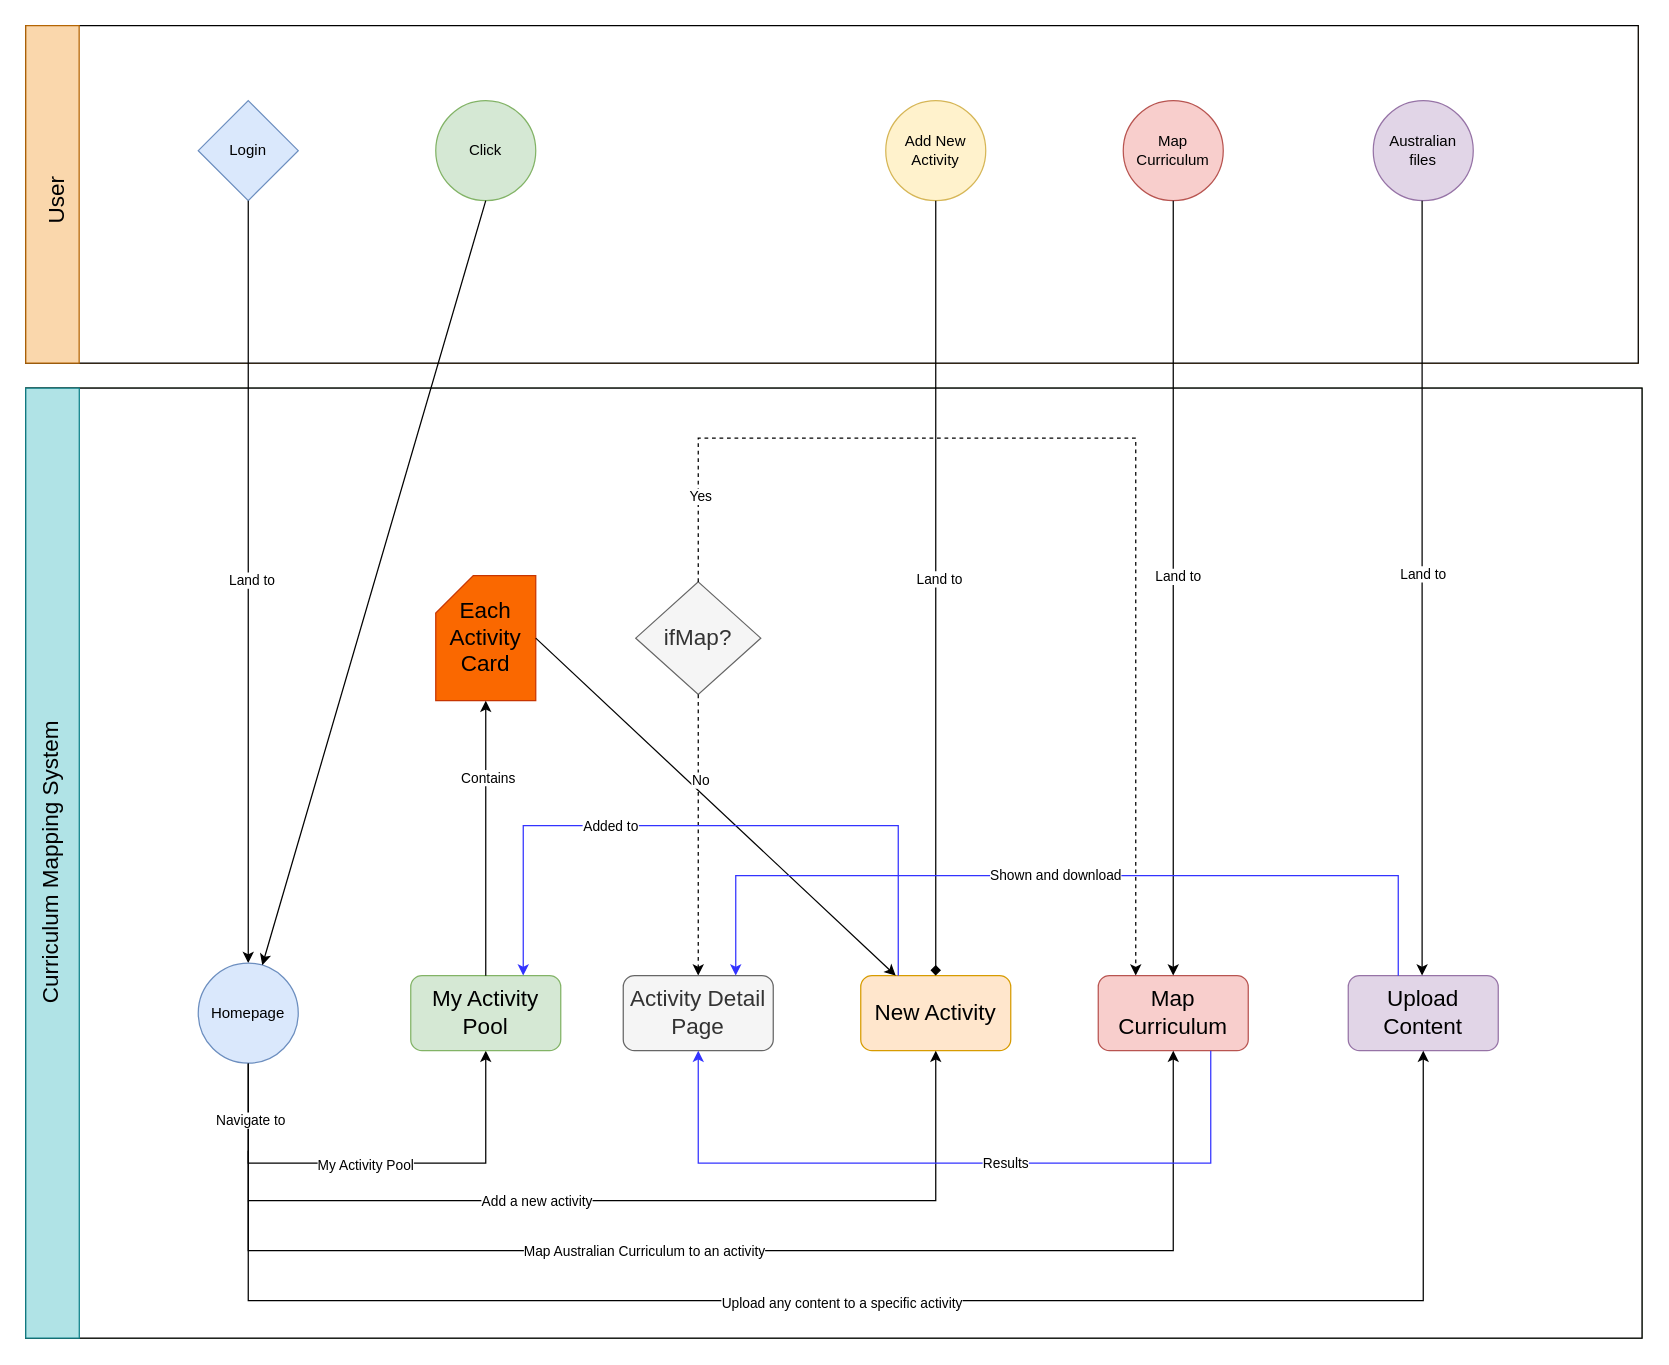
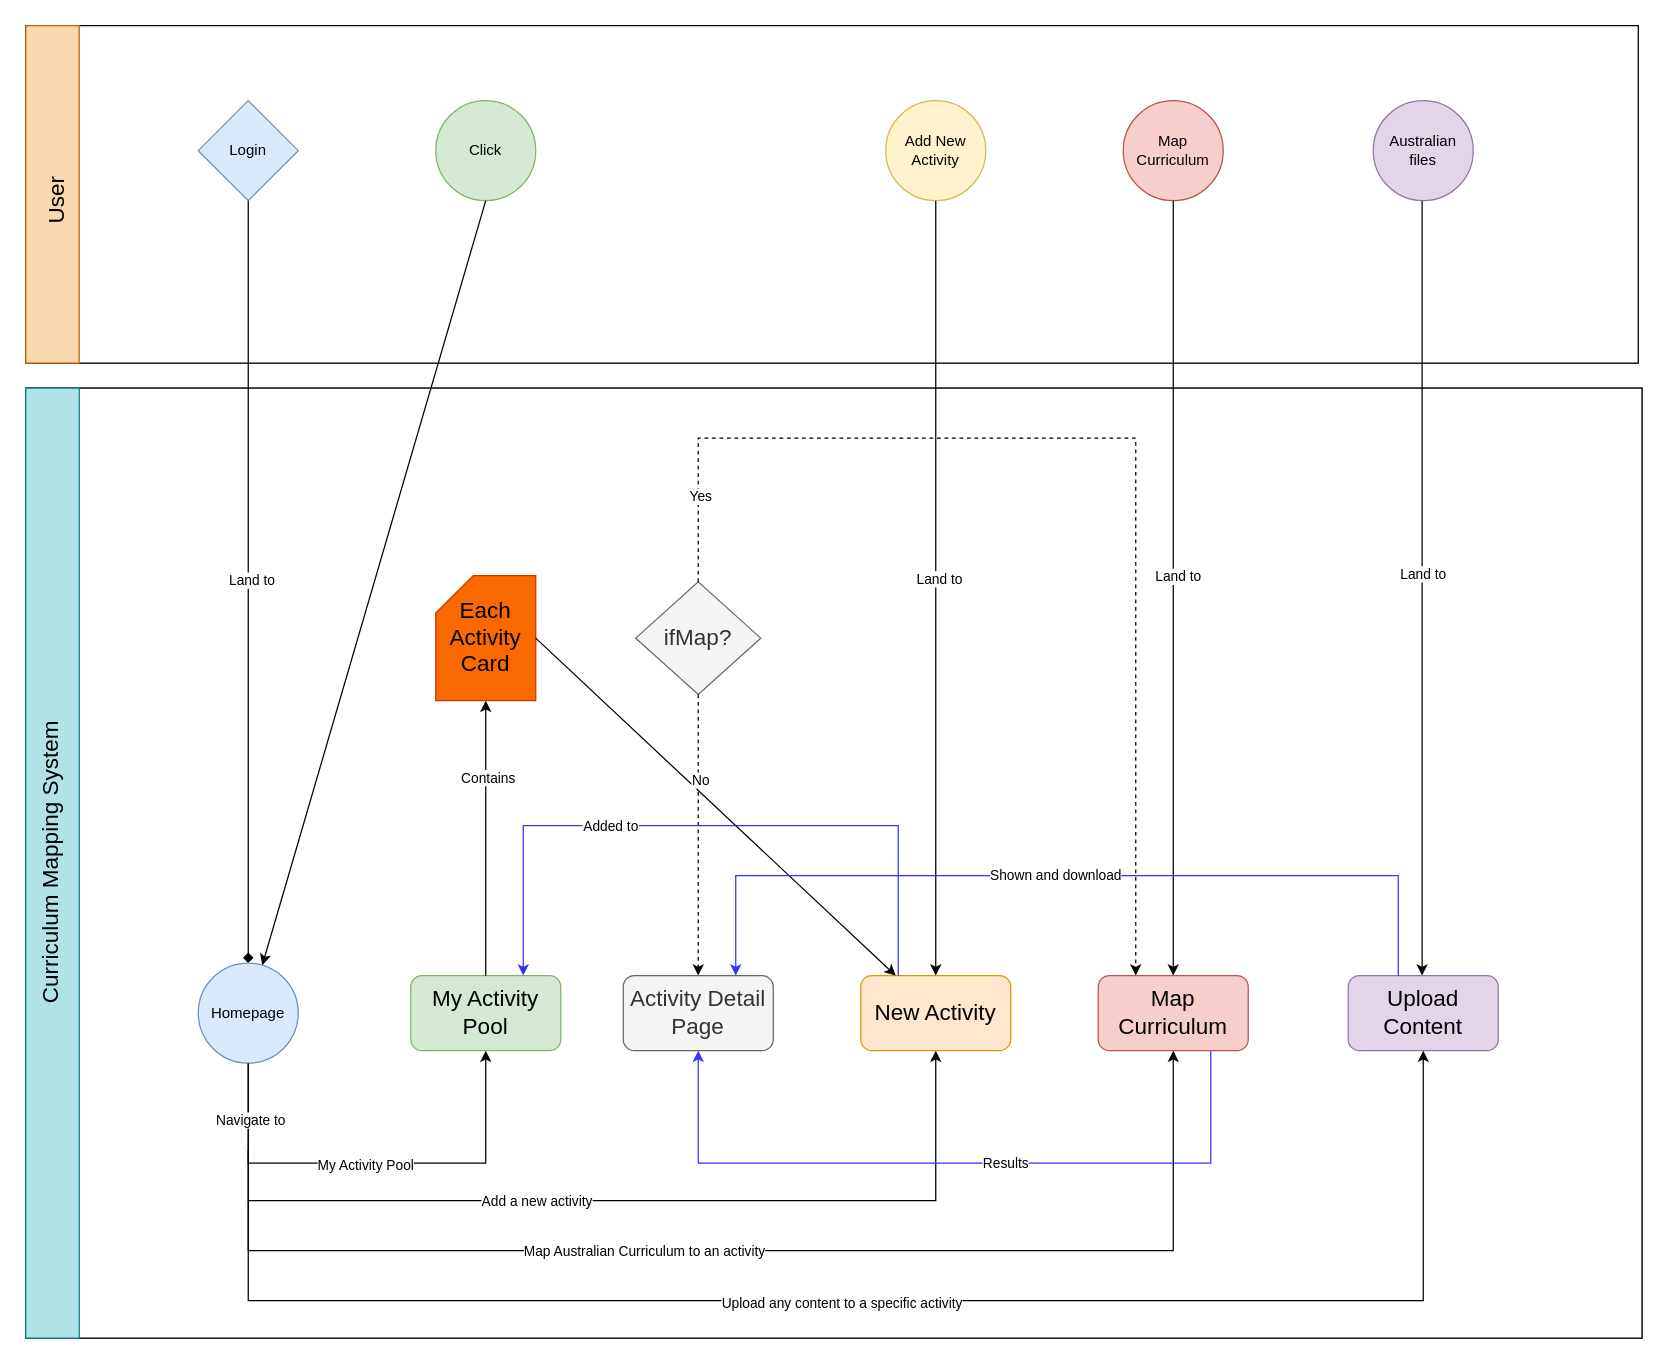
- <mxCell id="11" value="" style="endArrow=classic;html=1;rounded=0;fontSize=18;exitX=0.5;exitY=1;exitDx=0;exitDy=0;entryX=0.5;entryY=0;entryDx=0;entryDy=0;" parent="1" source="10" target="15" edge="1"><mxGeometry width="50" height="50" relative="1" as="geometry"><mxPoint x="718" y="240" as="sourcePoint" /><mxPoint x="198" y="350" as="targetPoint" /></mxGeometry></mxCell>
+ <mxCell id="11" value="" style="endArrow=diamond;html=1;rounded=0;fontSize=18;exitX=0.5;exitY=1;exitDx=0;exitDy=0;entryX=0.5;entryY=0;entryDx=0;entryDy=0;" parent="1" source="10" target="15" edge="1"><mxGeometry width="50" height="50" relative="1" as="geometry"><mxPoint x="718" y="240" as="sourcePoint" /><mxPoint x="198" y="350" as="targetPoint" /></mxGeometry></mxCell>
- <mxCell id="43" value="" style="endArrow=diamond;html=1;rounded=0;fontSize=18;exitX=0.5;exitY=1;exitDx=0;exitDy=0;entryX=0.5;entryY=0;entryDx=0;entryDy=0;" parent="1" source="29" target="18" edge="1"><mxGeometry width="50" height="50" relative="1" as="geometry"><mxPoint x="718" y="580" as="sourcePoint" /><mxPoint x="748" y="320" as="targetPoint" /></mxGeometry></mxCell>
+ <mxCell id="43" value="" style="endArrow=classic;html=1;rounded=0;fontSize=18;exitX=0.5;exitY=1;exitDx=0;exitDy=0;entryX=0.5;entryY=0;entryDx=0;entryDy=0;" parent="1" source="29" target="18" edge="1"><mxGeometry width="50" height="50" relative="1" as="geometry"><mxPoint x="718" y="580" as="sourcePoint" /><mxPoint x="748" y="320" as="targetPoint" /></mxGeometry></mxCell>
